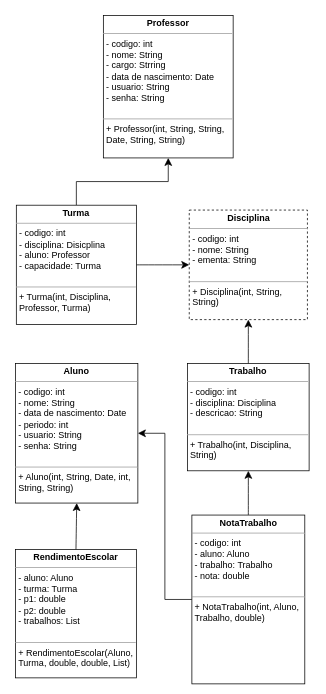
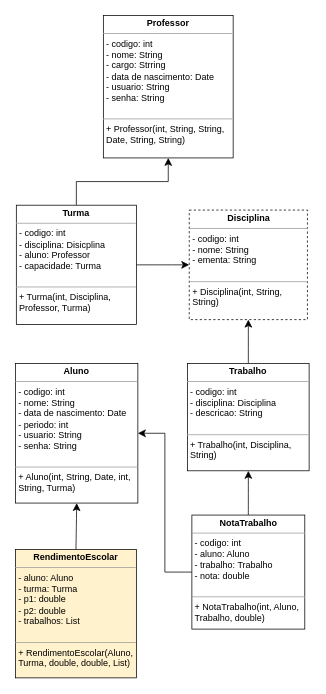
- <mxCell id="7" value="&lt;p style=&quot;margin:0px;margin-top:4px;text-align:center;&quot;&gt;&lt;b&gt;Aluno&lt;/b&gt;&lt;/p&gt;&lt;hr size=&quot;1&quot;&gt;&lt;p style=&quot;margin:0px;margin-left:4px;&quot;&gt;- codigo: int&lt;/p&gt;&lt;p style=&quot;margin:0px;margin-left:4px;&quot;&gt;- nome: String&lt;/p&gt;&lt;p style=&quot;margin:0px;margin-left:4px;&quot;&gt;- data de nascimento: Date&lt;/p&gt;&lt;p style=&quot;margin:0px;margin-left:4px;&quot;&gt;- periodo: int&lt;/p&gt;&lt;p style=&quot;margin:0px;margin-left:4px;&quot;&gt;- usuario: String&lt;/p&gt;&lt;p style=&quot;margin:0px;margin-left:4px;&quot;&gt;- senha: String&lt;/p&gt;&lt;p style=&quot;margin:0px;margin-left:4px;&quot;&gt;&lt;br&gt;&lt;/p&gt;&lt;hr size=&quot;1&quot;&gt;&lt;p style=&quot;margin:0px;margin-left:4px;&quot;&gt;+ Aluno(int, String, Date, int, String, String)&lt;/p&gt;" style="verticalAlign=top;align=left;overflow=fill;fontSize=12;fontFamily=Helvetica;html=1;whiteSpace=wrap;" vertex="1" parent="1"><mxGeometry x="20" y="484" width="163" height="186" as="geometry" /></mxCell>
+ <mxCell id="7" value="&lt;p style=&quot;margin:0px;margin-top:4px;text-align:center;&quot;&gt;&lt;b&gt;Aluno&lt;/b&gt;&lt;/p&gt;&lt;hr size=&quot;1&quot;&gt;&lt;p style=&quot;margin:0px;margin-left:4px;&quot;&gt;- codigo: int&lt;/p&gt;&lt;p style=&quot;margin:0px;margin-left:4px;&quot;&gt;- nome: String&lt;/p&gt;&lt;p style=&quot;margin:0px;margin-left:4px;&quot;&gt;- data de nascimento: Date&lt;/p&gt;&lt;p style=&quot;margin:0px;margin-left:4px;&quot;&gt;- periodo: int&lt;/p&gt;&lt;p style=&quot;margin:0px;margin-left:4px;&quot;&gt;- usuario: String&lt;/p&gt;&lt;p style=&quot;margin:0px;margin-left:4px;&quot;&gt;- senha: String&lt;/p&gt;&lt;p style=&quot;margin:0px;margin-left:4px;&quot;&gt;&lt;br&gt;&lt;/p&gt;&lt;hr size=&quot;1&quot;&gt;&lt;p style=&quot;margin:0px;margin-left:4px;&quot;&gt;+ Aluno(int, String, Date, int, String, Turma)&lt;/p&gt;" style="verticalAlign=top;align=left;overflow=fill;fontSize=12;fontFamily=Helvetica;html=1;whiteSpace=wrap;" vertex="1" parent="1"><mxGeometry x="20" y="484" width="163" height="186" as="geometry" /></mxCell>
- <mxCell id="14" value="&lt;p style=&quot;margin:0px;margin-top:4px;text-align:center;&quot;&gt;&lt;b&gt;NotaTrabalho&lt;/b&gt;&lt;/p&gt;&lt;hr size=&quot;1&quot;&gt;&lt;p style=&quot;margin:0px;margin-left:4px;&quot;&gt;- codigo: int&lt;/p&gt;&lt;p style=&quot;margin:0px;margin-left:4px;&quot;&gt;- aluno: Aluno&lt;/p&gt;&lt;p style=&quot;margin:0px;margin-left:4px;&quot;&gt;- trabalho: Trabalho&lt;/p&gt;&lt;p style=&quot;margin:0px;margin-left:4px;&quot;&gt;- nota: double&lt;/p&gt;&lt;p style=&quot;margin:0px;margin-left:4px;&quot;&gt;&lt;br&gt;&lt;/p&gt;&lt;hr size=&quot;1&quot;&gt;&lt;p style=&quot;margin:0px;margin-left:4px;&quot;&gt;+ NotaTrabalho(int, Aluno, Trabalho, double)&lt;/p&gt;" style="verticalAlign=top;align=left;overflow=fill;fontSize=12;fontFamily=Helvetica;html=1;whiteSpace=wrap;" vertex="1" parent="1"><mxGeometry x="255" y="686" width="150.5" height="225" as="geometry" /></mxCell>
+ <mxCell id="14" value="&lt;p style=&quot;margin:0px;margin-top:4px;text-align:center;&quot;&gt;&lt;b&gt;NotaTrabalho&lt;/b&gt;&lt;/p&gt;&lt;hr size=&quot;1&quot;&gt;&lt;p style=&quot;margin:0px;margin-left:4px;&quot;&gt;- codigo: int&lt;/p&gt;&lt;p style=&quot;margin:0px;margin-left:4px;&quot;&gt;- aluno: Aluno&lt;/p&gt;&lt;p style=&quot;margin:0px;margin-left:4px;&quot;&gt;- trabalho: Trabalho&lt;/p&gt;&lt;p style=&quot;margin:0px;margin-left:4px;&quot;&gt;- nota: double&lt;/p&gt;&lt;p style=&quot;margin:0px;margin-left:4px;&quot;&gt;&lt;br&gt;&lt;/p&gt;&lt;hr size=&quot;1&quot;&gt;&lt;p style=&quot;margin:0px;margin-left:4px;&quot;&gt;+ NotaTrabalho(int, Aluno, Trabalho, double)&lt;/p&gt;" style="verticalAlign=top;align=left;overflow=fill;fontSize=12;fontFamily=Helvetica;html=1;whiteSpace=wrap;" vertex="1" parent="1"><mxGeometry x="255" y="686" width="150.5" height="152" as="geometry" /></mxCell>
- <mxCell id="9" value="&lt;p style=&quot;margin:0px;margin-top:4px;text-align:center;&quot;&gt;&lt;b&gt;RendimentoEscolar&lt;/b&gt;&lt;/p&gt;&lt;hr size=&quot;1&quot;&gt;&lt;p style=&quot;margin:0px;margin-left:4px;&quot;&gt;- aluno: Aluno&lt;/p&gt;&lt;p style=&quot;margin:0px;margin-left:4px;&quot;&gt;- turma: Turma&lt;/p&gt;&lt;p style=&quot;margin:0px;margin-left:4px;&quot;&gt;- p1: double&lt;/p&gt;&lt;p style=&quot;margin:0px;margin-left:4px;&quot;&gt;- p2: double&lt;/p&gt;&lt;p style=&quot;margin:0px;margin-left:4px;&quot;&gt;- trabalhos: List&lt;/p&gt;&lt;p style=&quot;margin:0px;margin-left:4px;&quot;&gt;&lt;br&gt;&lt;/p&gt;&lt;hr size=&quot;1&quot;&gt;&lt;p style=&quot;margin:0px;margin-left:4px;&quot;&gt;+ RendimentoEscolar(Aluno, Turma, double, double, List)&lt;/p&gt;" style="verticalAlign=top;align=left;overflow=fill;fontSize=12;fontFamily=Helvetica;html=1;whiteSpace=wrap;" vertex="1" parent="1"><mxGeometry x="20" y="732" width="161" height="171" as="geometry" /></mxCell>
+ <mxCell id="9" value="&lt;p style=&quot;margin:0px;margin-top:4px;text-align:center;&quot;&gt;&lt;b&gt;RendimentoEscolar&lt;/b&gt;&lt;/p&gt;&lt;hr size=&quot;1&quot;&gt;&lt;p style=&quot;margin:0px;margin-left:4px;&quot;&gt;- aluno: Aluno&lt;/p&gt;&lt;p style=&quot;margin:0px;margin-left:4px;&quot;&gt;- turma: Turma&lt;/p&gt;&lt;p style=&quot;margin:0px;margin-left:4px;&quot;&gt;- p1: double&lt;/p&gt;&lt;p style=&quot;margin:0px;margin-left:4px;&quot;&gt;- p2: double&lt;/p&gt;&lt;p style=&quot;margin:0px;margin-left:4px;&quot;&gt;- trabalhos: List&lt;/p&gt;&lt;p style=&quot;margin:0px;margin-left:4px;&quot;&gt;&lt;br&gt;&lt;/p&gt;&lt;hr size=&quot;1&quot;&gt;&lt;p style=&quot;margin:0px;margin-left:4px;&quot;&gt;+ RendimentoEscolar(Aluno, Turma, double, double, List)&lt;/p&gt;" style="verticalAlign=top;align=left;overflow=fill;fontSize=12;fontFamily=Helvetica;html=1;whiteSpace=wrap;fillColor=#fff2cc;" vertex="1" parent="1"><mxGeometry x="20" y="732" width="161" height="171" as="geometry" /></mxCell>
